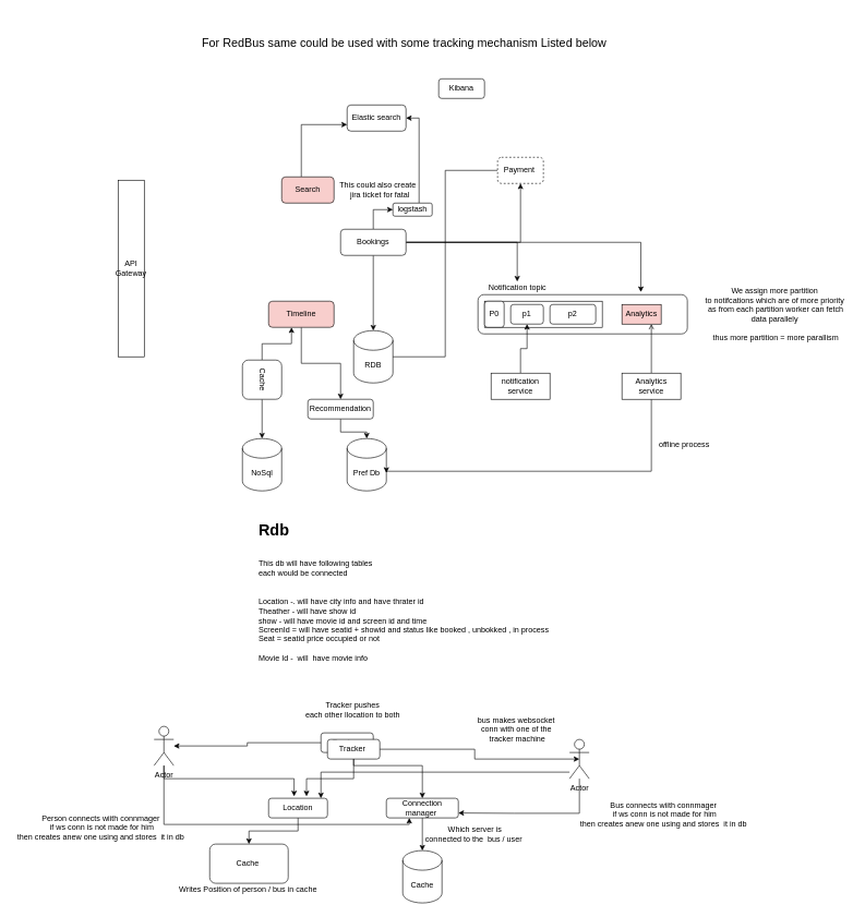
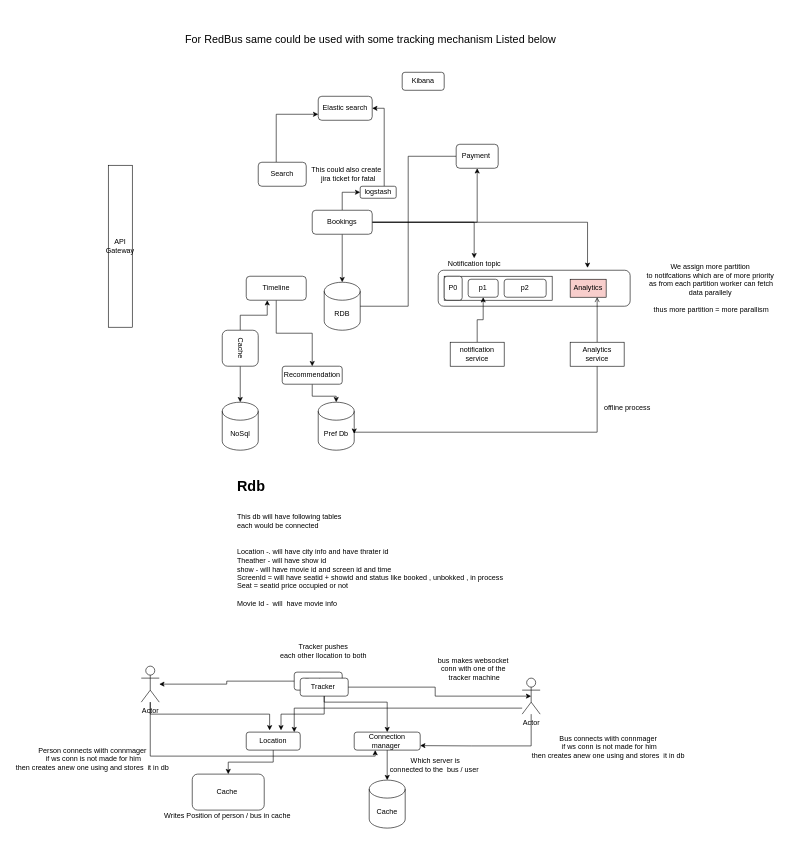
- <mxCell id="41" value="Payment&amp;nbsp;" style="rounded=1;whiteSpace=wrap;html=1;dashed=1;" vertex="1" parent="1"><mxGeometry x="760" y="240" width="70" height="40" as="geometry" /></mxCell>
+ <mxCell id="41" value="Payment&amp;nbsp;" style="rounded=1;whiteSpace=wrap;html=1;" vertex="1" parent="1"><mxGeometry x="760" y="240" width="70" height="40" as="geometry" /></mxCell>
- <mxCell id="4" value="Search" style="rounded=1;whiteSpace=wrap;html=1;fillColor=#f8cecc;" vertex="1" parent="1"><mxGeometry x="430" y="270" width="80" height="40" as="geometry" /></mxCell>
+ <mxCell id="4" value="Search" style="rounded=1;whiteSpace=wrap;html=1;" vertex="1" parent="1"><mxGeometry x="430" y="270" width="80" height="40" as="geometry" /></mxCell>
- <mxCell id="22" value="Timeline" style="rounded=1;whiteSpace=wrap;html=1;fillColor=#f8cecc;" vertex="1" parent="1"><mxGeometry x="410" y="460" width="100" height="40" as="geometry" /></mxCell>
+ <mxCell id="22" value="Timeline" style="rounded=1;whiteSpace=wrap;html=1;" vertex="1" parent="1"><mxGeometry x="410" y="460" width="100" height="40" as="geometry" /></mxCell>
- <mxCell id="12" value="RDB" style="shape=cylinder3;whiteSpace=wrap;html=1;boundedLbl=1;backgroundOutline=1;size=15;" vertex="1" parent="1"><mxGeometry x="540" y="505" width="60" height="80" as="geometry" /></mxCell>
+ <mxCell id="12" value="RDB" style="shape=cylinder3;whiteSpace=wrap;html=1;boundedLbl=1;backgroundOutline=1;size=15;" vertex="1" parent="1"><mxGeometry x="540" y="470" width="60" height="80" as="geometry" /></mxCell>
